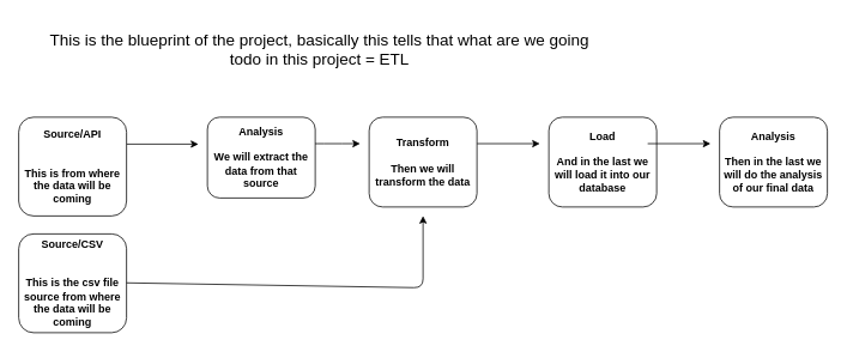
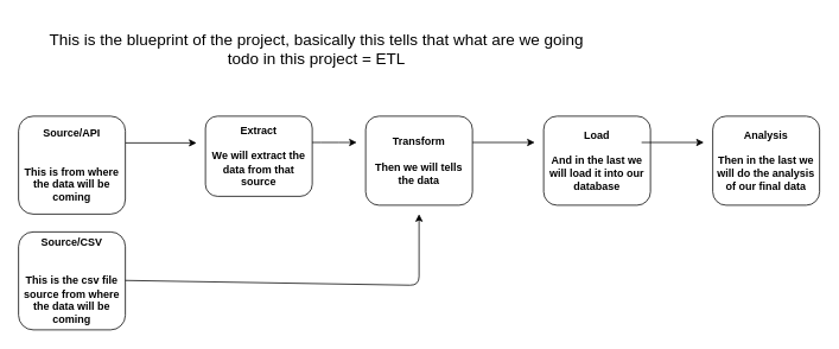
- <mxCell id="4" value="&lt;b&gt;Analysis&lt;br&gt;&lt;br&gt;We will extract the data from that source&lt;/b&gt;" style="rounded=1;whiteSpace=wrap;html=1;" parent="1" vertex="1"><mxGeometry x="230" y="130" width="120" height="90" as="geometry" /></mxCell>
+ <mxCell id="4" value="&lt;b&gt;Extract&lt;br&gt;&lt;br&gt;We will extract the data from that source&lt;/b&gt;" style="rounded=1;whiteSpace=wrap;html=1;" parent="1" vertex="1"><mxGeometry x="230" y="130" width="120" height="90" as="geometry" /></mxCell>
- <mxCell id="3" value="&lt;b&gt;Transform&lt;br&gt;&lt;br&gt;Then we will transform the data&lt;/b&gt;" style="rounded=1;whiteSpace=wrap;html=1;" parent="1" vertex="1"><mxGeometry x="410" y="130" width="120" height="100" as="geometry" /></mxCell>
+ <mxCell id="3" value="&lt;b&gt;Transform&lt;br&gt;&lt;br&gt;Then we will tells the data&lt;/b&gt;" style="rounded=1;whiteSpace=wrap;html=1;" parent="1" vertex="1"><mxGeometry x="410" y="130" width="120" height="100" as="geometry" /></mxCell>
